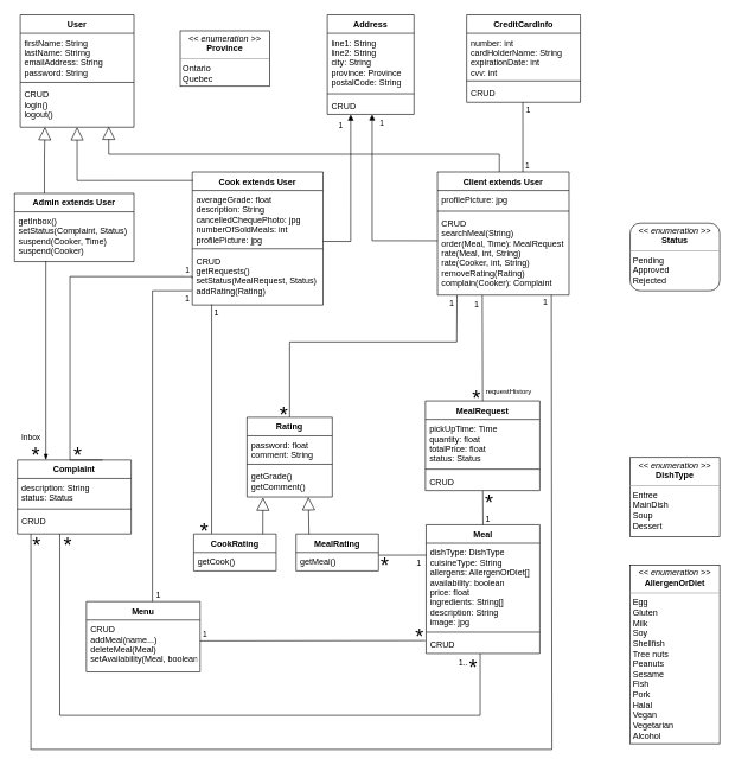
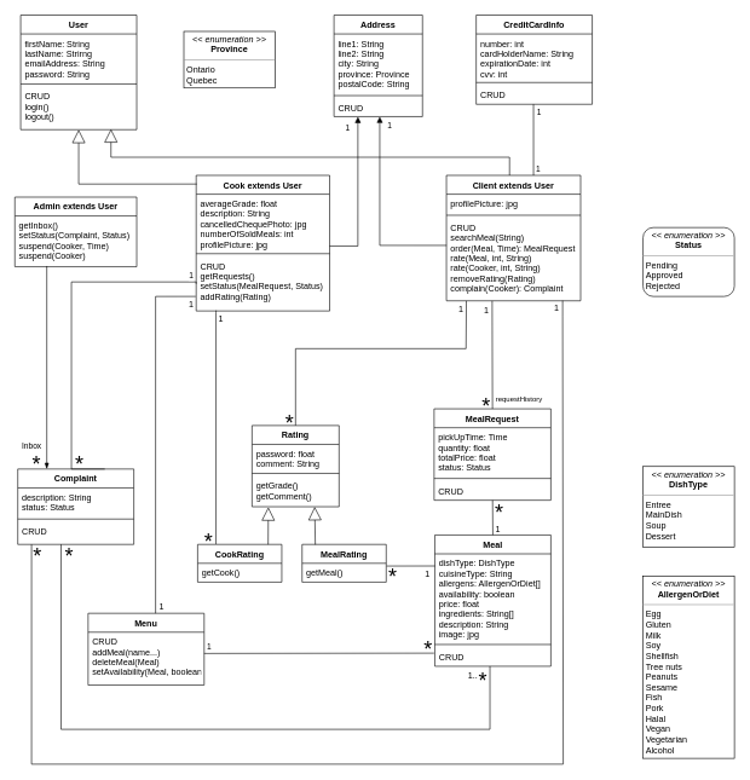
- <mxCell id="19" value="" style="endArrow=block;endSize=16;endFill=0;html=1;rounded=0;exitX=0.25;exitY=0;exitDx=0;exitDy=0;entryX=0.217;entryY=0.996;entryDx=0;entryDy=0;entryPerimeter=0;edgeStyle=orthogonalEdgeStyle;" edge="1" parent="1" source="7" target="5"><mxGeometry x="0.037" y="117" width="160" relative="1" as="geometry"><mxPoint x="190" y="275" as="sourcePoint" /><mxPoint x="350" y="275" as="targetPoint" /><mxPoint as="offset" /></mxGeometry></mxCell>
